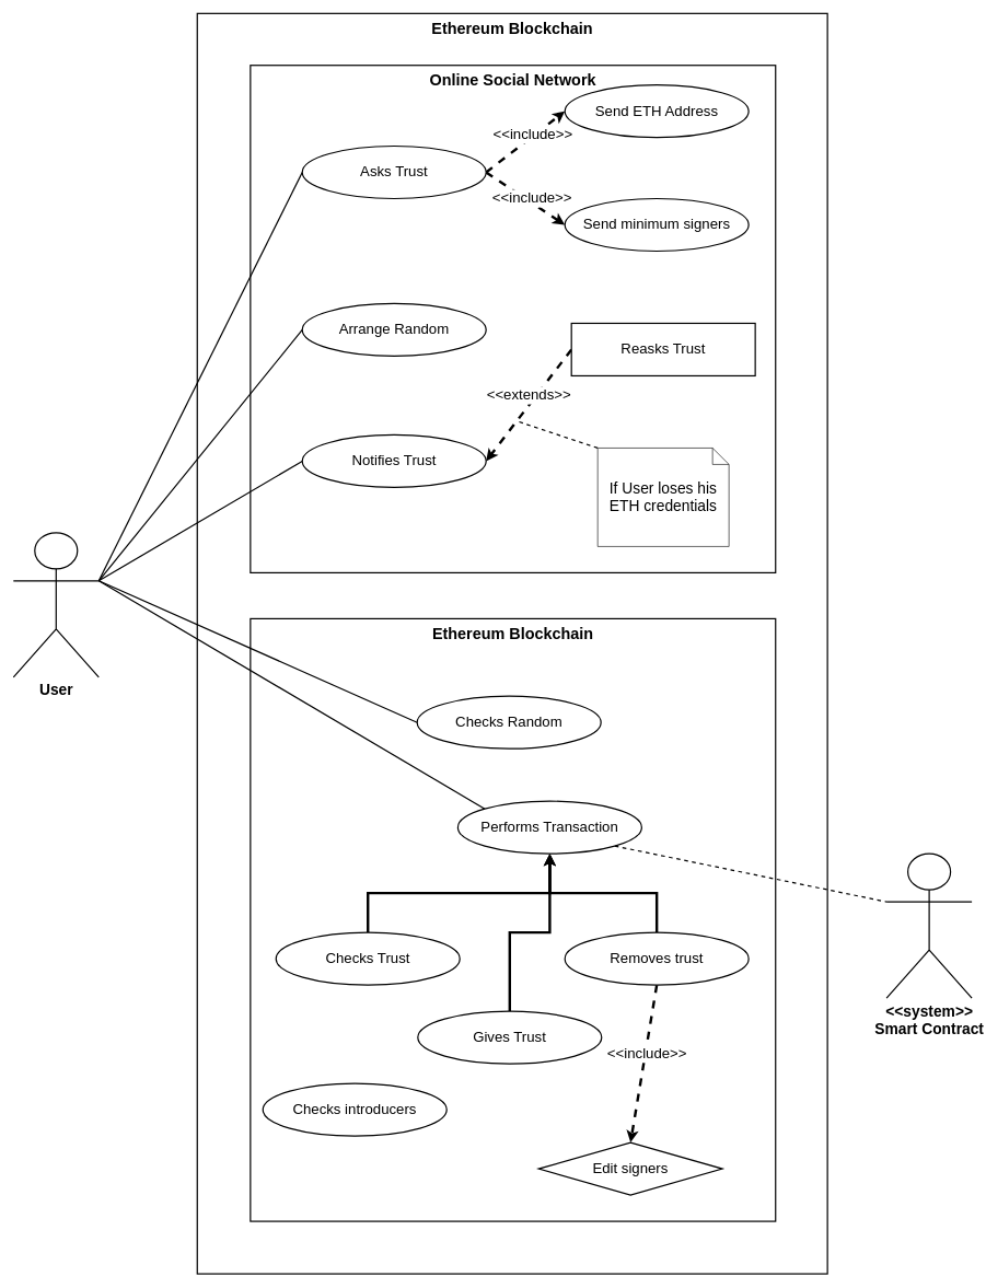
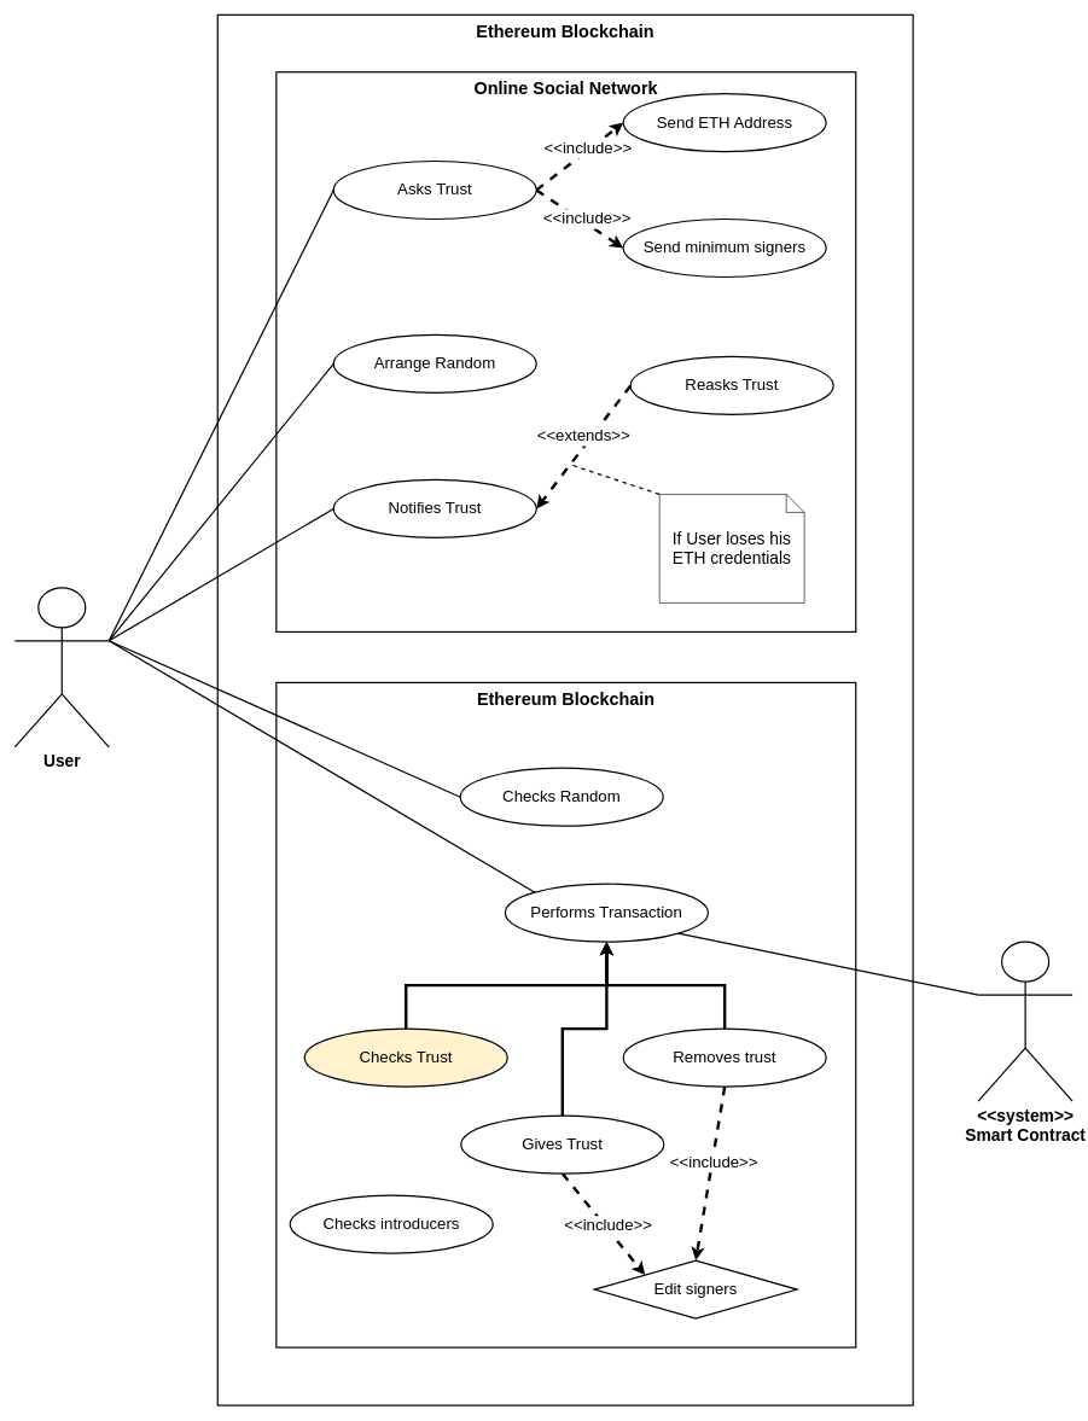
- <mxCell id="22" value="&lt;font style=&quot;font-size: 22px;&quot;&gt;Reasks Trust&lt;/font&gt;" style="whiteSpace=wrap;html=1;strokeWidth=2;rounded=0;" vertex="1" parent="1"><mxGeometry x="870" y="492" width="280" height="80" as="geometry" /></mxCell>
+ <mxCell id="22" value="&lt;font style=&quot;font-size: 22px;&quot;&gt;Reasks Trust&lt;/font&gt;" style="ellipse;whiteSpace=wrap;html=1;strokeWidth=2;" vertex="1" parent="1"><mxGeometry x="870" y="492" width="280" height="80" as="geometry" /></mxCell>
- <mxCell id="27" style="rounded=0;orthogonalLoop=1;jettySize=auto;html=1;exitX=1;exitY=1;exitDx=0;exitDy=0;entryX=0;entryY=0.333;entryDx=0;entryDy=0;entryPerimeter=0;strokeWidth=2;endArrow=none;endFill=0;dashed=1;" edge="1" parent="1" source="26" target="25"><mxGeometry relative="1" as="geometry" /></mxCell>
+ <mxCell id="27" style="rounded=0;orthogonalLoop=1;jettySize=auto;html=1;exitX=1;exitY=1;exitDx=0;exitDy=0;entryX=0;entryY=0.333;entryDx=0;entryDy=0;entryPerimeter=0;strokeWidth=2;endArrow=none;endFill=0;" edge="1" parent="1" source="26" target="25"><mxGeometry relative="1" as="geometry" /></mxCell>
- <mxCell id="30" value="&lt;font style=&quot;font-size: 22px;&quot;&gt;Checks Trust&lt;/font&gt;" style="ellipse;whiteSpace=wrap;html=1;strokeWidth=2;" vertex="1" parent="1"><mxGeometry x="420" y="1420" width="280" height="80" as="geometry" /></mxCell>
+ <mxCell id="30" value="&lt;font style=&quot;font-size: 22px;&quot;&gt;Checks Trust&lt;/font&gt;" style="ellipse;whiteSpace=wrap;html=1;strokeWidth=2;fillColor=#fff2cc;" vertex="1" parent="1"><mxGeometry x="420" y="1420" width="280" height="80" as="geometry" /></mxCell>
+ <mxCell id="37" style="rounded=0;orthogonalLoop=1;jettySize=auto;html=1;exitX=0.5;exitY=1;exitDx=0;exitDy=0;entryX=0;entryY=0;entryDx=0;entryDy=0;dashed=1;strokeWidth=4;" edge="1" parent="1" source="39" target="40"><mxGeometry relative="1" as="geometry" /></mxCell>
+ <mxCell id="38" value="&amp;lt;&amp;lt;include&amp;gt;&amp;gt;" style="edgeLabel;html=1;align=center;verticalAlign=middle;resizable=0;points=[];fontSize=22;" vertex="1" connectable="0" parent="37"><mxGeometry x="0.061" y="3" relative="1" as="geometry"><mxPoint y="-1" as="offset" /></mxGeometry></mxCell>
